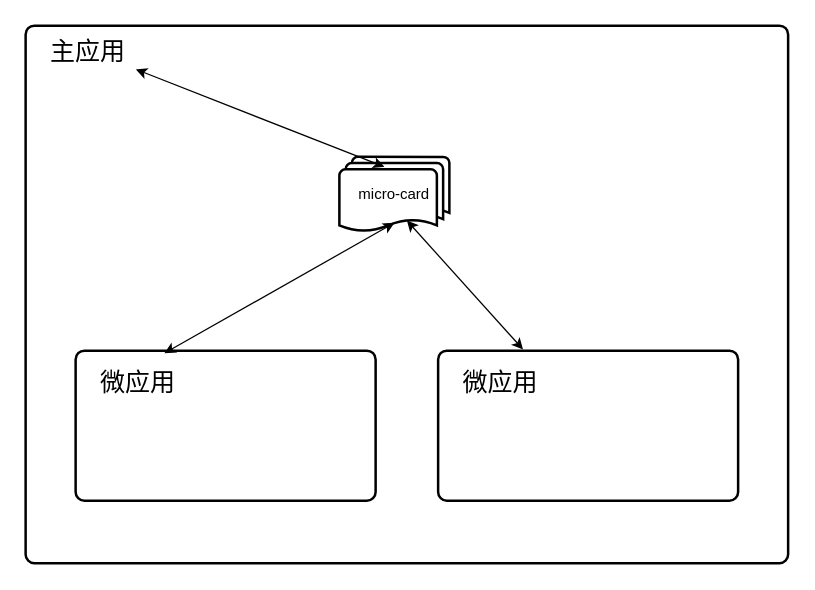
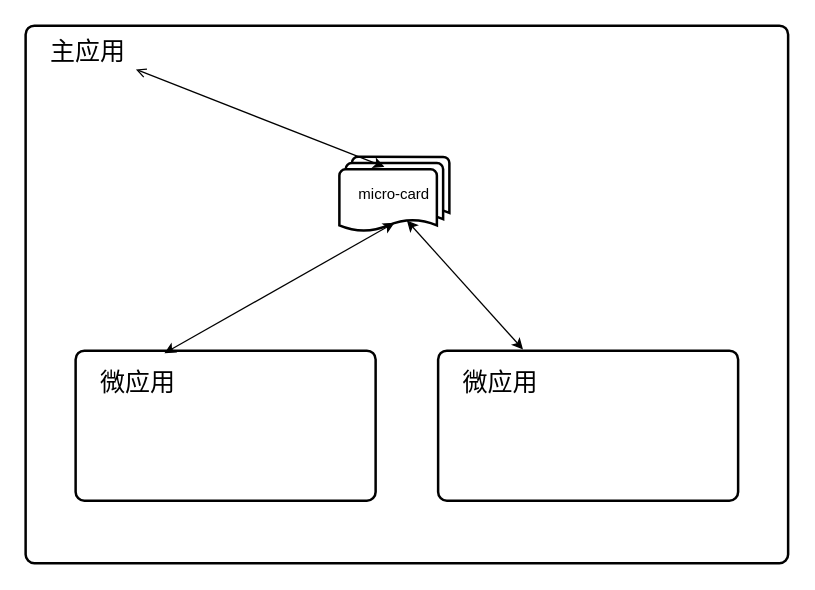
- <mxCell id="8" value="" style="endArrow=classic;startArrow=classic;html=1;rounded=0;fontSize=20;exitX=0.409;exitY=0.133;exitDx=0;exitDy=0;exitPerimeter=0;" edge="1" parent="1" source="4" target="5"><mxGeometry width="50" height="50" relative="1" as="geometry"><mxPoint x="310" y="200" as="sourcePoint" /><mxPoint x="360" y="150" as="targetPoint" /></mxGeometry></mxCell>
+ <mxCell id="8" value="" style="endArrow=open;startArrow=classic;html=1;rounded=0;fontSize=20;exitX=0.409;exitY=0.133;exitDx=0;exitDy=0;exitPerimeter=0;" edge="1" parent="1" source="4" target="5"><mxGeometry width="50" height="50" relative="1" as="geometry"><mxPoint x="310" y="200" as="sourcePoint" /><mxPoint x="360" y="150" as="targetPoint" /></mxGeometry></mxCell>
